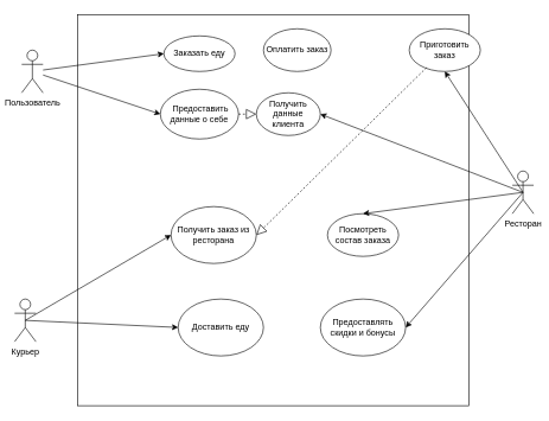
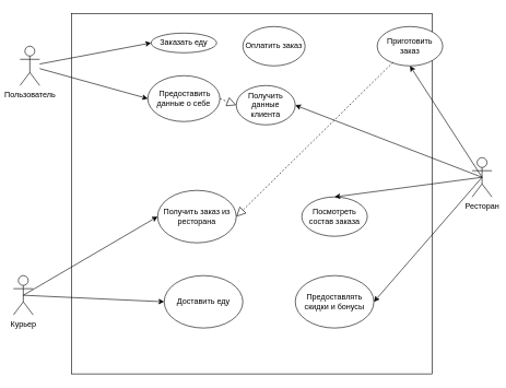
- <mxCell id="5" value="Заказать еду" style="ellipse;whiteSpace=wrap;html=1;" vertex="1" parent="1"><mxGeometry x="230" y="50" width="100" height="50" as="geometry" /></mxCell>
+ <mxCell id="5" value="Заказать еду" style="ellipse;whiteSpace=wrap;html=1;" vertex="1" parent="1"><mxGeometry x="230" y="50" width="100" height="30" as="geometry" /></mxCell>
- <mxCell id="11" value="&amp;nbsp;Предоставить данные о себе" style="ellipse;whiteSpace=wrap;html=1;" vertex="1" parent="1"><mxGeometry x="225" y="125" width="110" height="70" as="geometry" /></mxCell>
+ <mxCell id="11" value="&amp;nbsp;Предоставить данные о себе" style="ellipse;whiteSpace=wrap;html=1;" vertex="1" parent="1"><mxGeometry x="225" y="115" width="110" height="70" as="geometry" /></mxCell>
